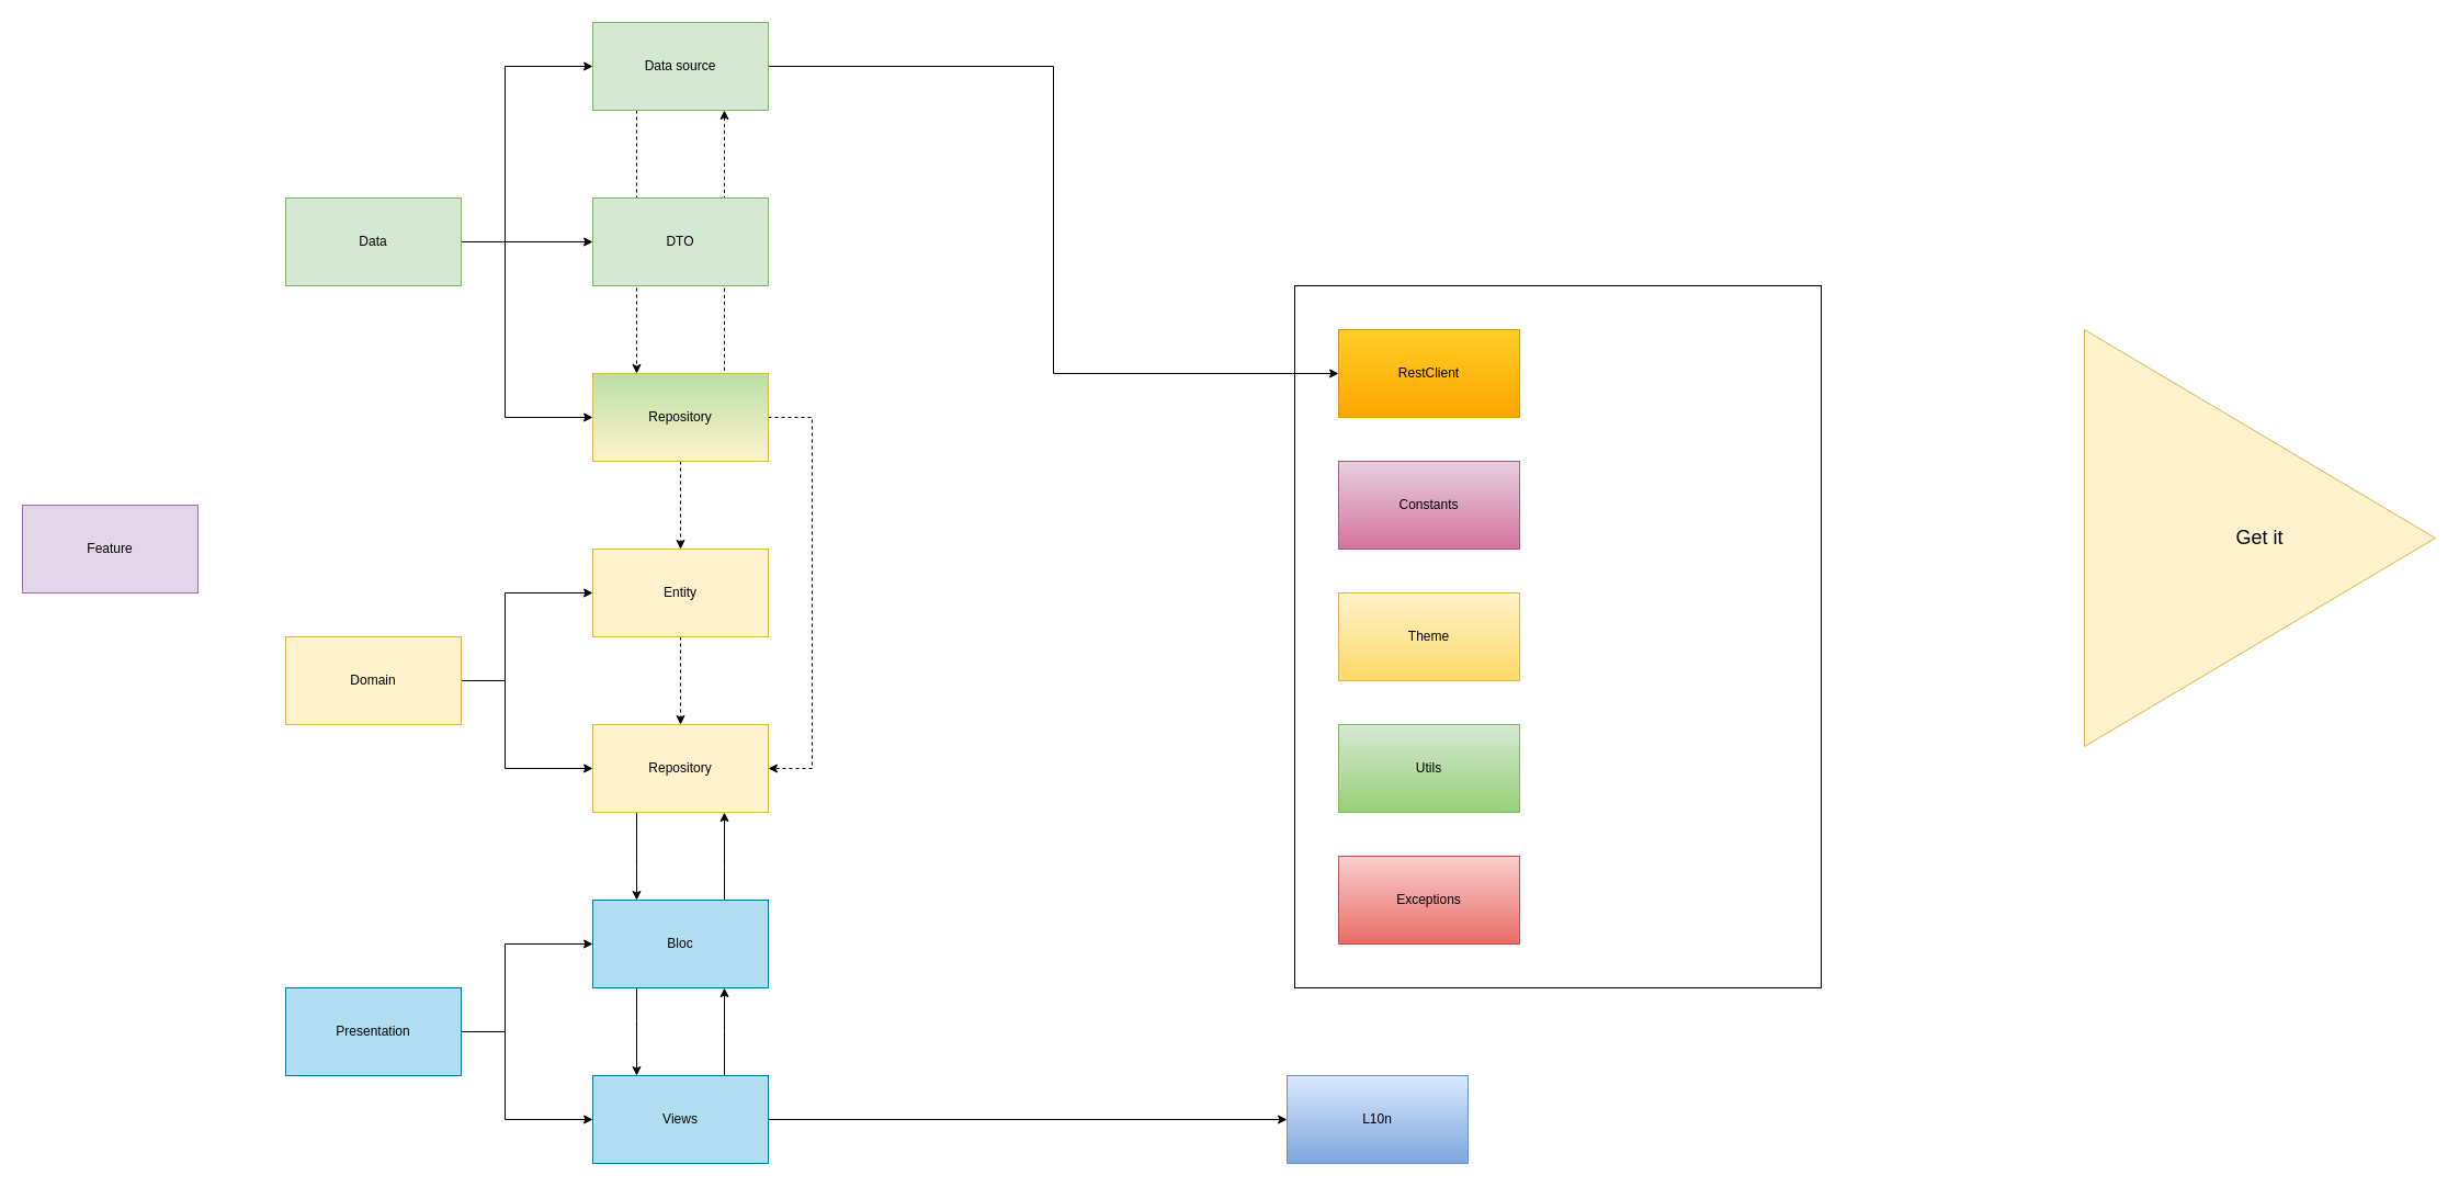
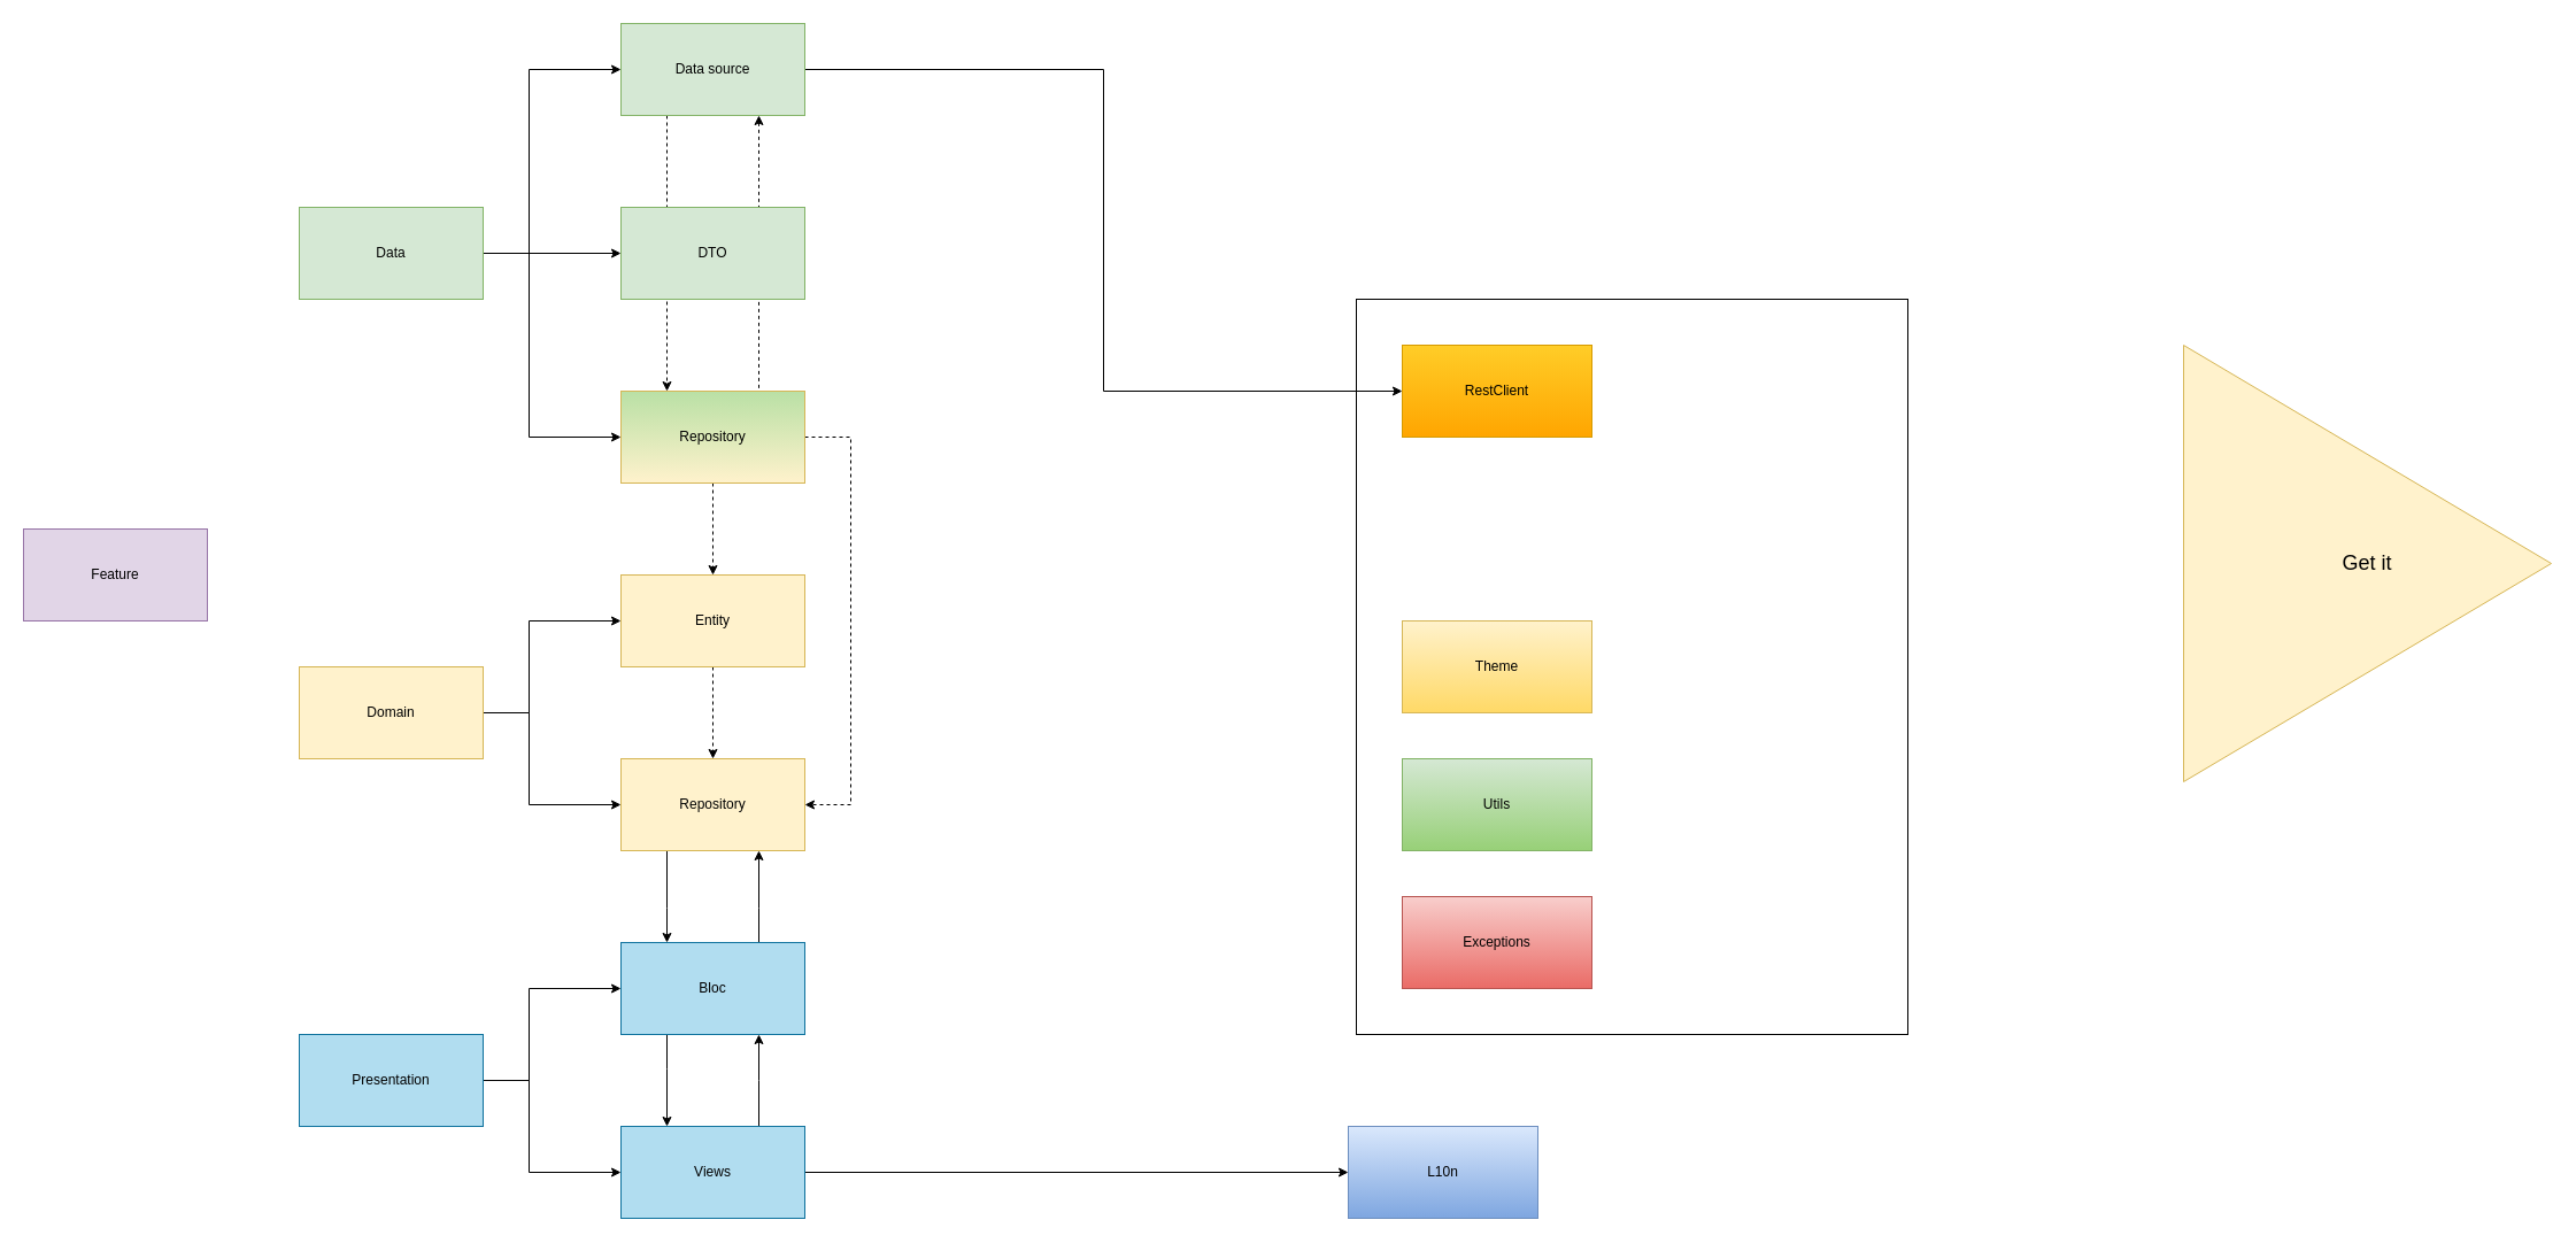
- <mxCell id="33" value="Constants" style="rounded=0;whiteSpace=wrap;html=1;fillColor=#e6d0de;strokeColor=#996185;gradientColor=#d5739d;" parent="1" vertex="1"><mxGeometry x="1220" width="165" height="80" as="geometry" y="420" /></mxCell>
